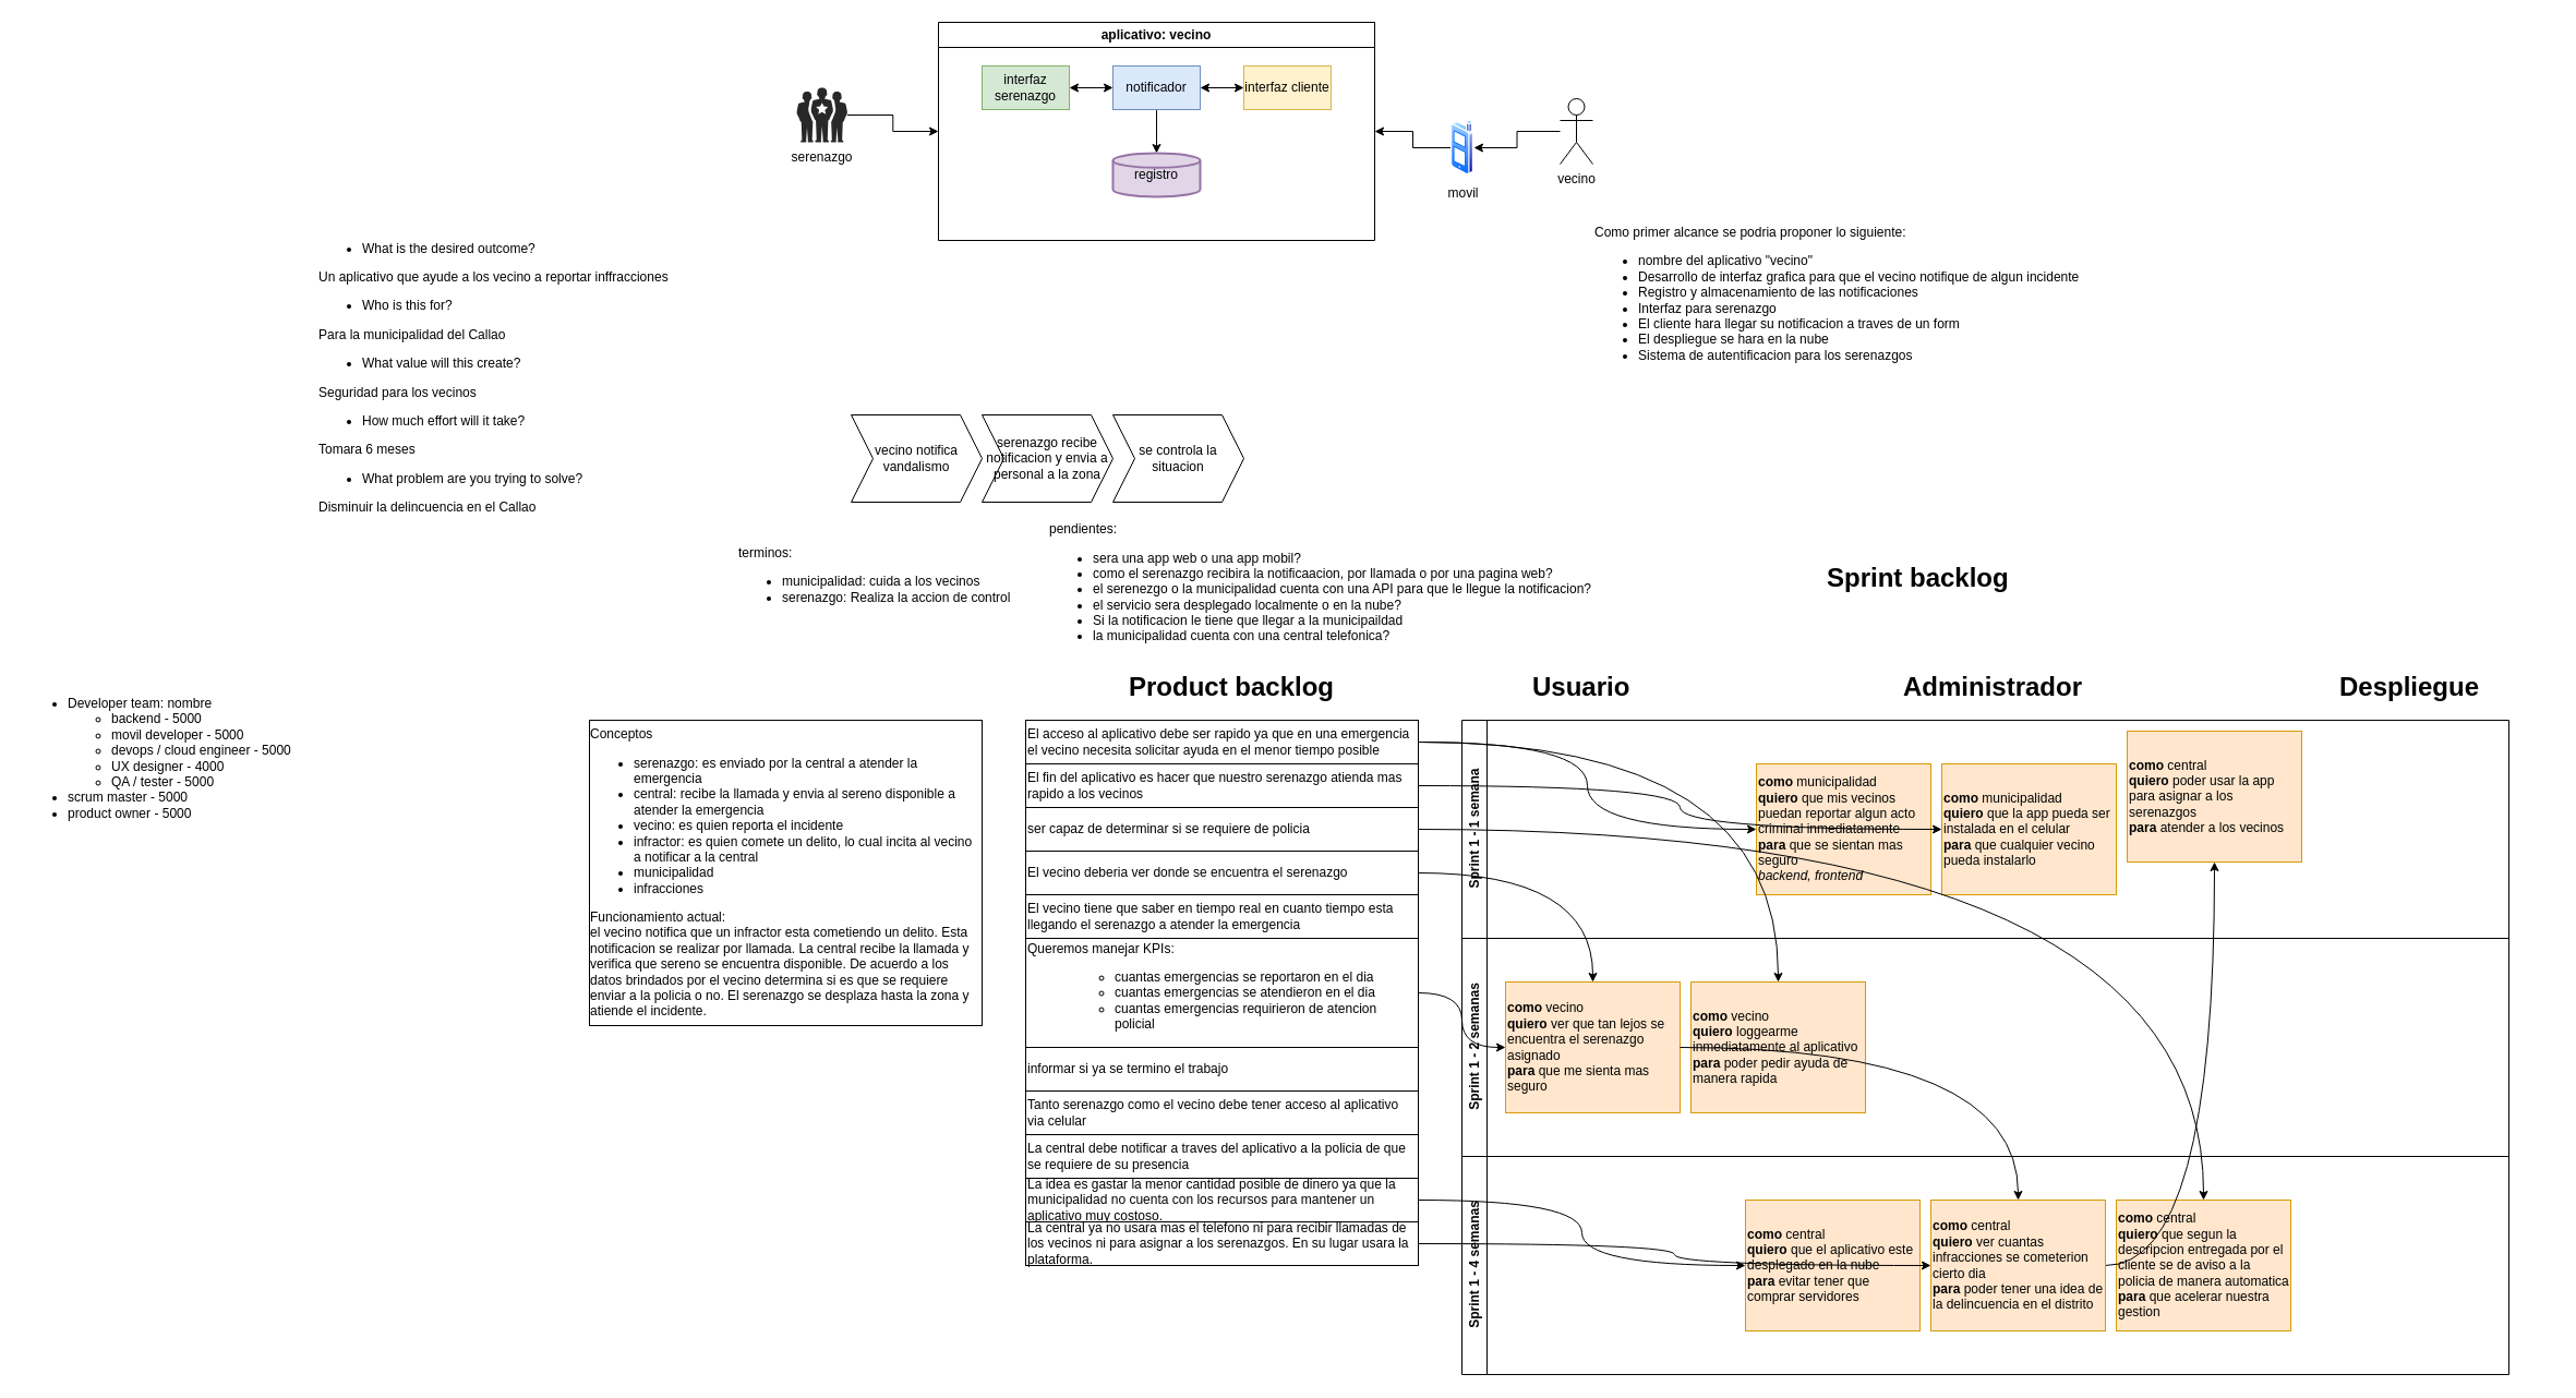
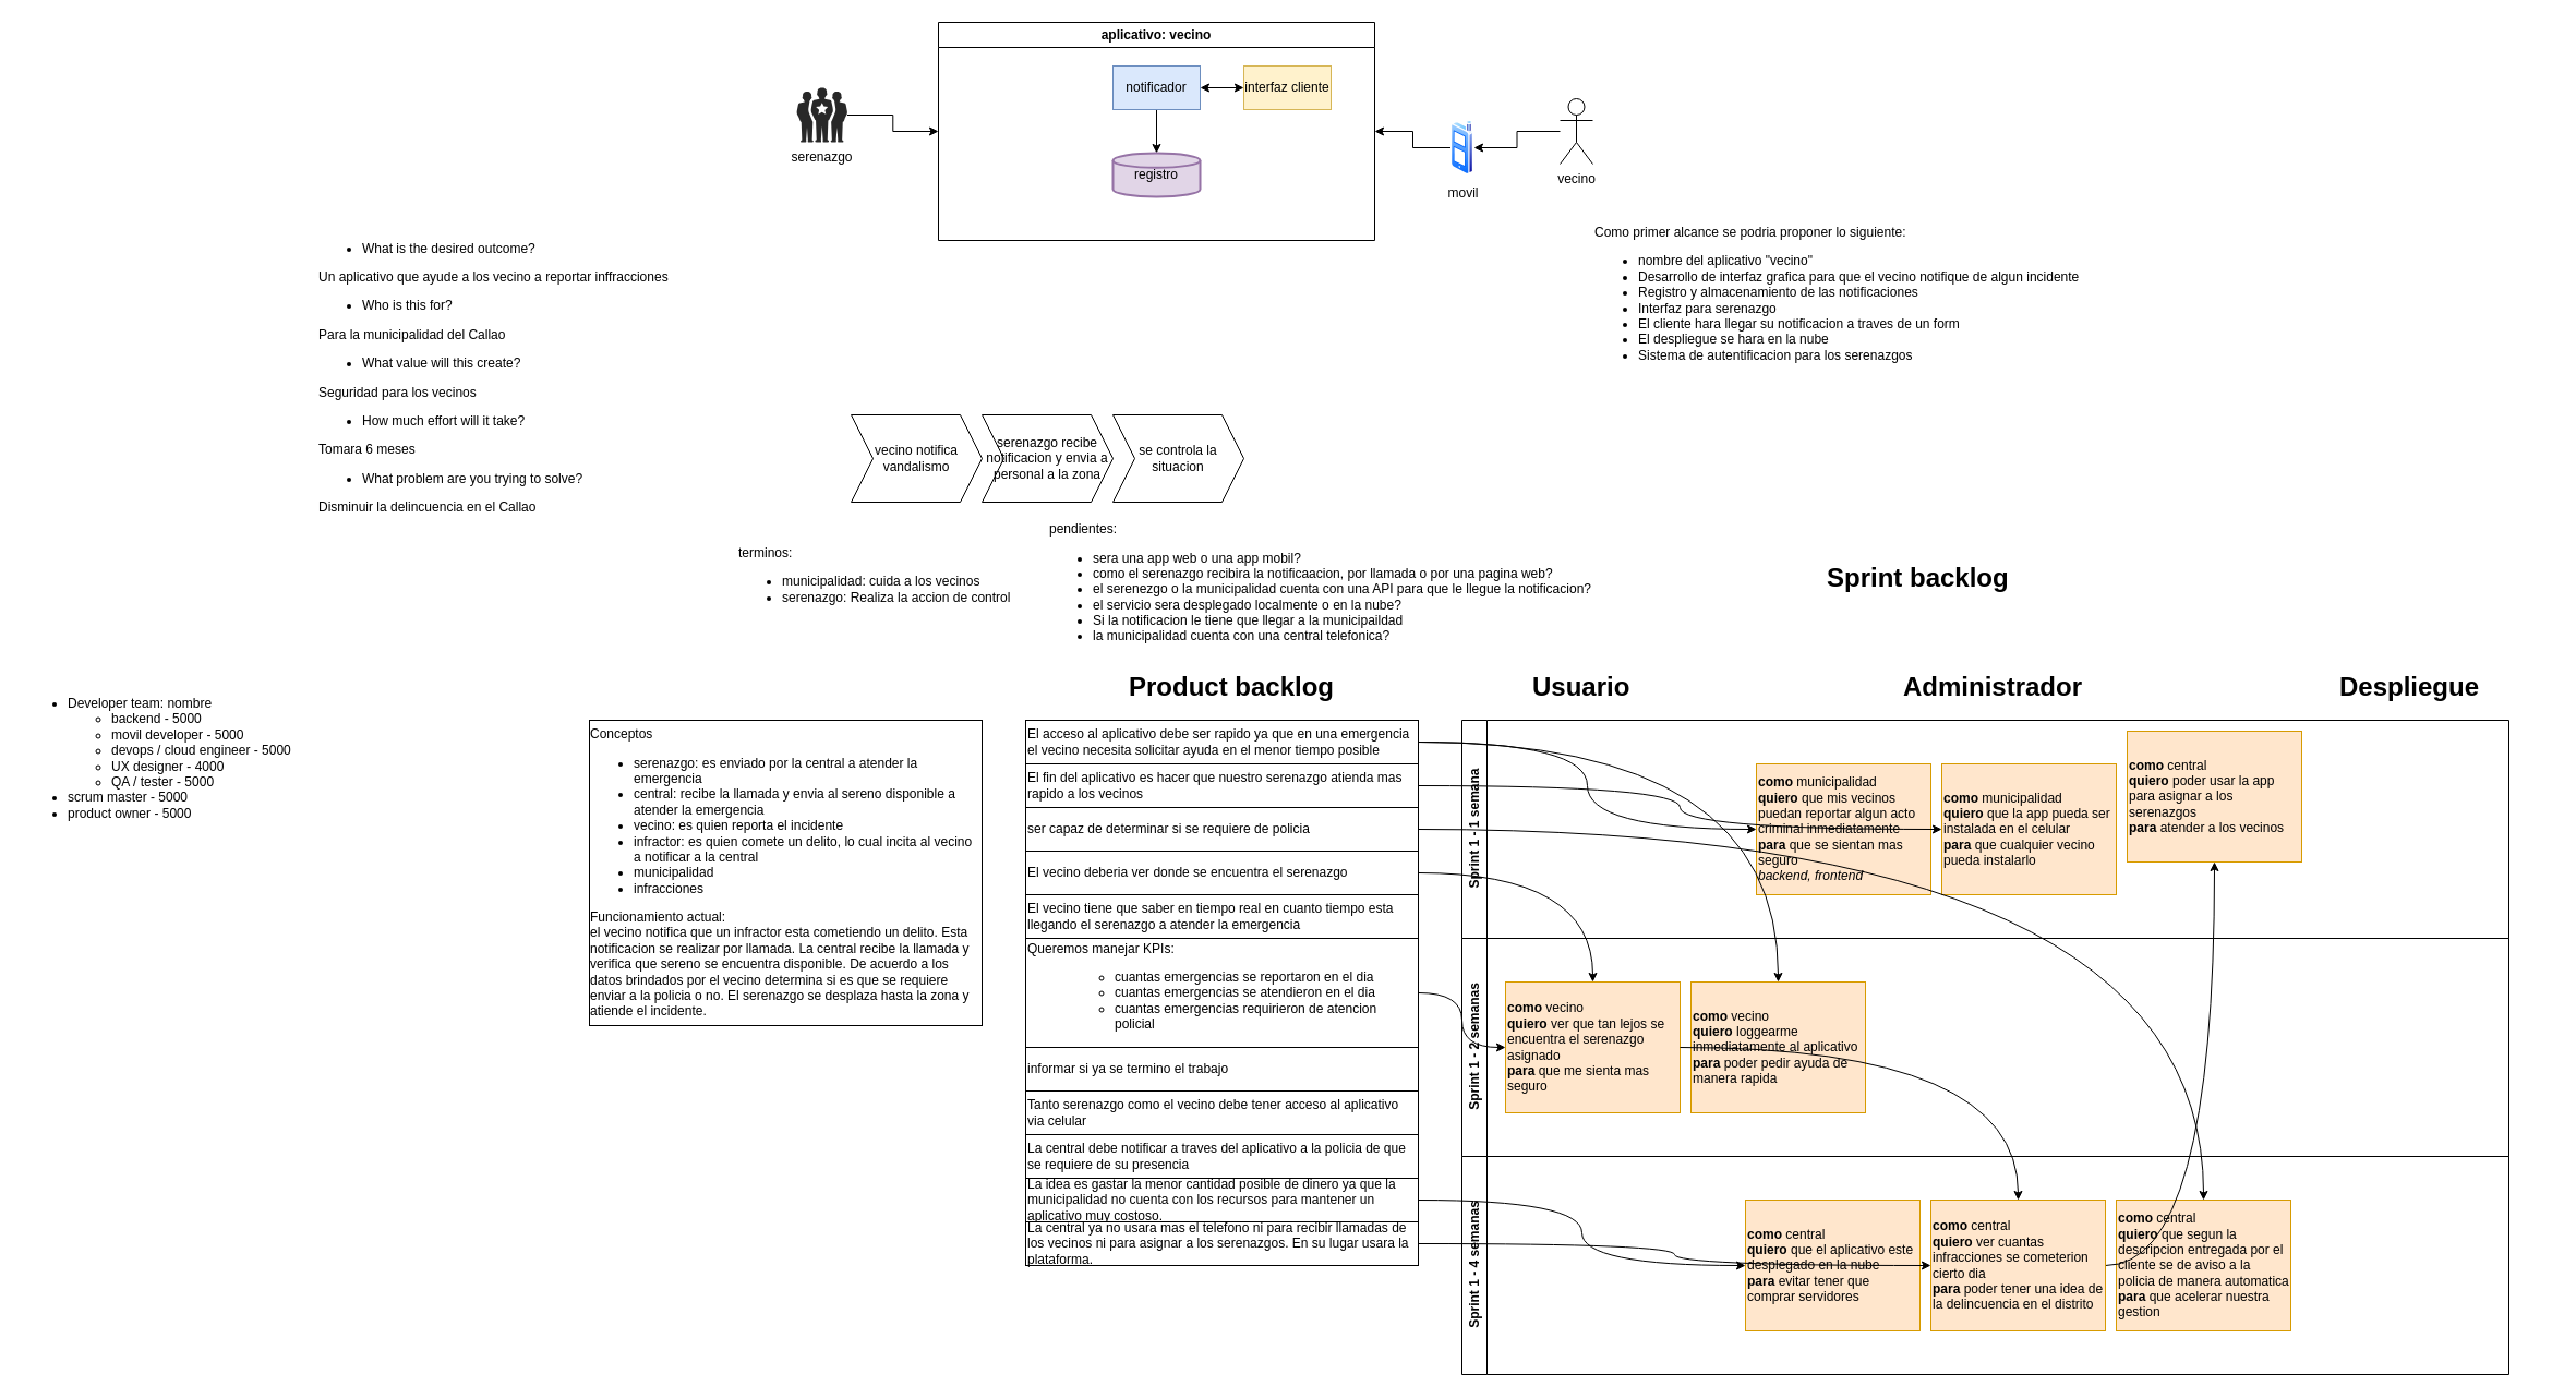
- <mxCell id="13" value="interfaz serenazgo" style="rounded=0;whiteSpace=wrap;html=1;fillColor=#d5e8d4;strokeColor=#82b366;" parent="11" vertex="1"><mxGeometry x="40" y="40" width="80" height="40" as="geometry" /></mxCell>
- <mxCell id="12" value="" style="edgeStyle=orthogonalEdgeStyle;rounded=0;orthogonalLoop=1;jettySize=auto;html=1;startArrow=classic;startFill=1;" parent="11" source="13" target="16" edge="1"><mxGeometry relative="1" as="geometry" /></mxCell>
